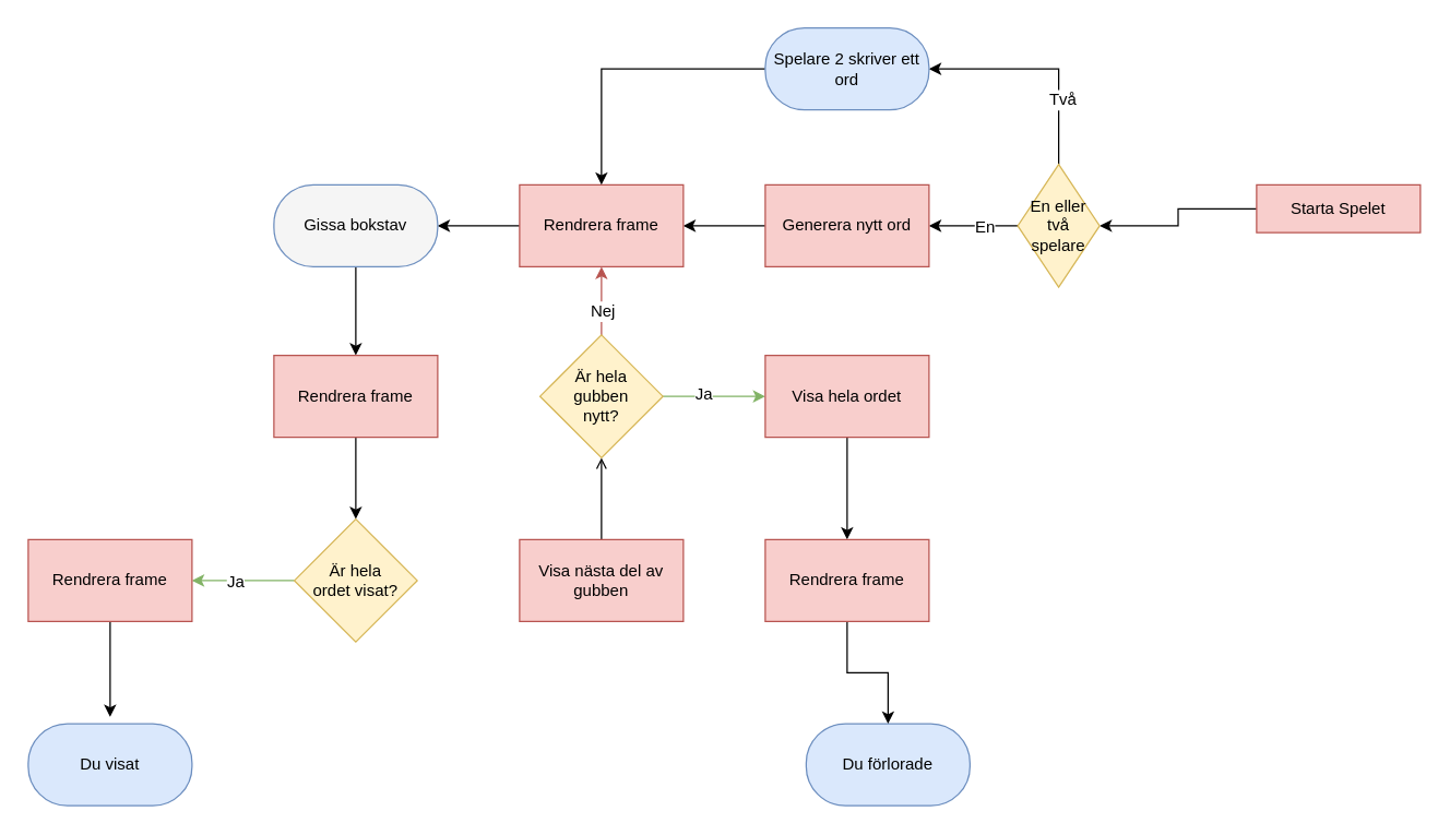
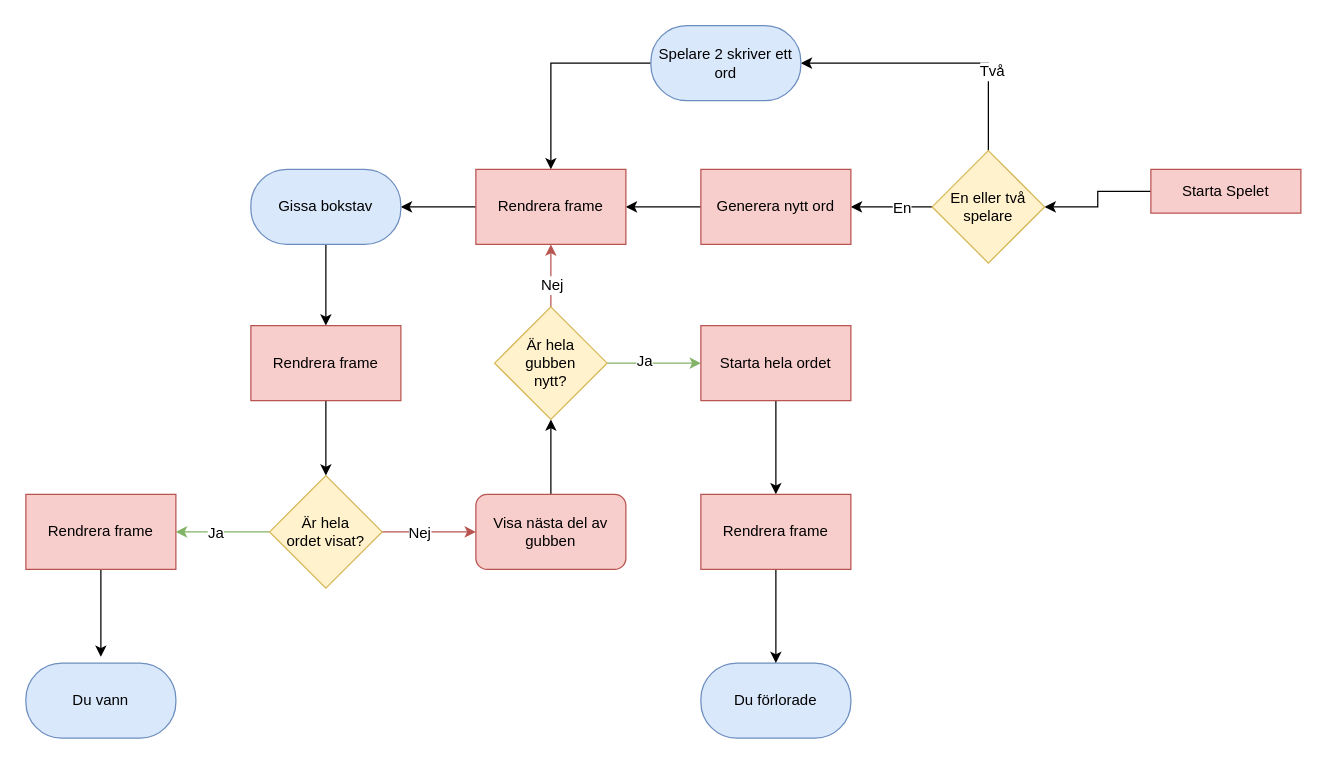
- <mxCell id="38" value="Spelare 2 skriver ett ord" style="rounded=1;whiteSpace=wrap;html=1;arcSize=48;fillColor=#dae8fc;strokeColor=#6c8ebf;" vertex="1" parent="1"><mxGeometry x="560" y="20" width="120" height="60" as="geometry" /></mxCell>
+ <mxCell id="38" value="Spelare 2 skriver ett ord" style="rounded=1;whiteSpace=wrap;html=1;arcSize=48;fillColor=#dae8fc;strokeColor=#6c8ebf;" vertex="1" parent="1"><mxGeometry x="520" y="20" width="120" height="60" as="geometry" /></mxCell>
- <mxCell id="14" value="Gissa bokstav" style="rounded=1;whiteSpace=wrap;html=1;arcSize=48;fillColor=#f5f5f5;strokeColor=#6c8ebf;" vertex="1" parent="1"><mxGeometry x="200" y="135" width="120" height="60" as="geometry" /></mxCell>
+ <mxCell id="14" value="Gissa bokstav" style="rounded=1;whiteSpace=wrap;html=1;arcSize=48;fillColor=#dae8fc;strokeColor=#6c8ebf;" vertex="1" parent="1"><mxGeometry x="200" y="135" width="120" height="60" as="geometry" /></mxCell>
- <mxCell id="8" value="En eller två spelare" style="rhombus;whiteSpace=wrap;html=1;fillColor=#fff2cc;strokeColor=#d6b656;" vertex="1" parent="1"><mxGeometry x="745" y="120" width="60" height="90" as="geometry" /></mxCell>
+ <mxCell id="8" value="En eller två spelare" style="rhombus;whiteSpace=wrap;html=1;fillColor=#fff2cc;strokeColor=#d6b656;" vertex="1" parent="1"><mxGeometry x="745" y="120" width="90" height="90" as="geometry" /></mxCell>
- <mxCell id="30" value="Visa hela ordet" style="rounded=0;whiteSpace=wrap;html=1;fillColor=#f8cecc;strokeColor=#b85450;" vertex="1" parent="1"><mxGeometry x="560" y="260" width="120" height="60" as="geometry" /></mxCell>
+ <mxCell id="30" value="Starta hela ordet" style="rounded=0;whiteSpace=wrap;html=1;fillColor=#f8cecc;strokeColor=#b85450;" vertex="1" parent="1"><mxGeometry x="560" y="260" width="120" height="60" as="geometry" /></mxCell>
- <mxCell id="22" style="edgeStyle=orthogonalEdgeStyle;rounded=0;orthogonalLoop=1;jettySize=auto;html=1;exitX=0.5;exitY=0;exitDx=0;exitDy=0;entryX=0.5;entryY=1;entryDx=0;entryDy=0;endArrow=open;" edge="1" parent="1" source="23" target="28"><mxGeometry relative="1" as="geometry"><mxPoint x="440" y="340" as="targetPoint" /></mxGeometry></mxCell>
+ <mxCell id="22" style="edgeStyle=orthogonalEdgeStyle;rounded=0;orthogonalLoop=1;jettySize=auto;html=1;exitX=0.5;exitY=0;exitDx=0;exitDy=0;entryX=0.5;entryY=1;entryDx=0;entryDy=0;" edge="1" parent="1" source="23" target="28"><mxGeometry relative="1" as="geometry"><mxPoint x="440" y="340" as="targetPoint" /></mxGeometry></mxCell>
+ <mxCell id="19" style="edgeStyle=orthogonalEdgeStyle;rounded=0;orthogonalLoop=1;jettySize=auto;html=1;exitX=1;exitY=0.5;exitDx=0;exitDy=0;entryX=0;entryY=0.5;entryDx=0;entryDy=0;fillColor=#f8cecc;strokeColor=#b85450;" edge="1" parent="1" source="21" target="23"><mxGeometry relative="1" as="geometry" /></mxCell>
+ <mxCell id="20" value="Nej" style="text;html=1;align=center;verticalAlign=middle;resizable=0;points=[];labelBackgroundColor=#ffffff;" vertex="1" connectable="0" parent="19"><mxGeometry x="-0.239" relative="1" as="geometry"><mxPoint as="offset" /></mxGeometry></mxCell>
- <mxCell id="23" value="Visa nästa del av gubben" style="rounded=0;whiteSpace=wrap;html=1;fillColor=#f8cecc;strokeColor=#b85450;" vertex="1" parent="1"><mxGeometry x="380" y="395" width="120" height="60" as="geometry" /></mxCell>
+ <mxCell id="23" value="Visa nästa del av gubben" style="whiteSpace=wrap;html=1;fillColor=#f8cecc;strokeColor=#b85450;rounded=1;" vertex="1" parent="1"><mxGeometry x="380" y="395" width="120" height="60" as="geometry" /></mxCell>
- <mxCell id="34" value="Du visat" style="rounded=1;whiteSpace=wrap;html=1;arcSize=48;fillColor=#dae8fc;strokeColor=#6c8ebf;" vertex="1" parent="1"><mxGeometry x="20" y="530" width="120" height="60" as="geometry" /></mxCell>
+ <mxCell id="34" value="Du vann" style="rounded=1;whiteSpace=wrap;html=1;arcSize=48;fillColor=#dae8fc;strokeColor=#6c8ebf;" vertex="1" parent="1"><mxGeometry x="20" y="530" width="120" height="60" as="geometry" /></mxCell>
- <mxCell id="31" value="Du förlorade" style="rounded=1;whiteSpace=wrap;html=1;arcSize=48;fillColor=#dae8fc;strokeColor=#6c8ebf;" vertex="1" parent="1"><mxGeometry x="590" y="530" width="120" height="60" as="geometry" /></mxCell>
+ <mxCell id="31" value="Du förlorade" style="rounded=1;whiteSpace=wrap;html=1;arcSize=48;fillColor=#dae8fc;strokeColor=#6c8ebf;" vertex="1" parent="1"><mxGeometry x="560" y="530" width="120" height="60" as="geometry" /></mxCell>
